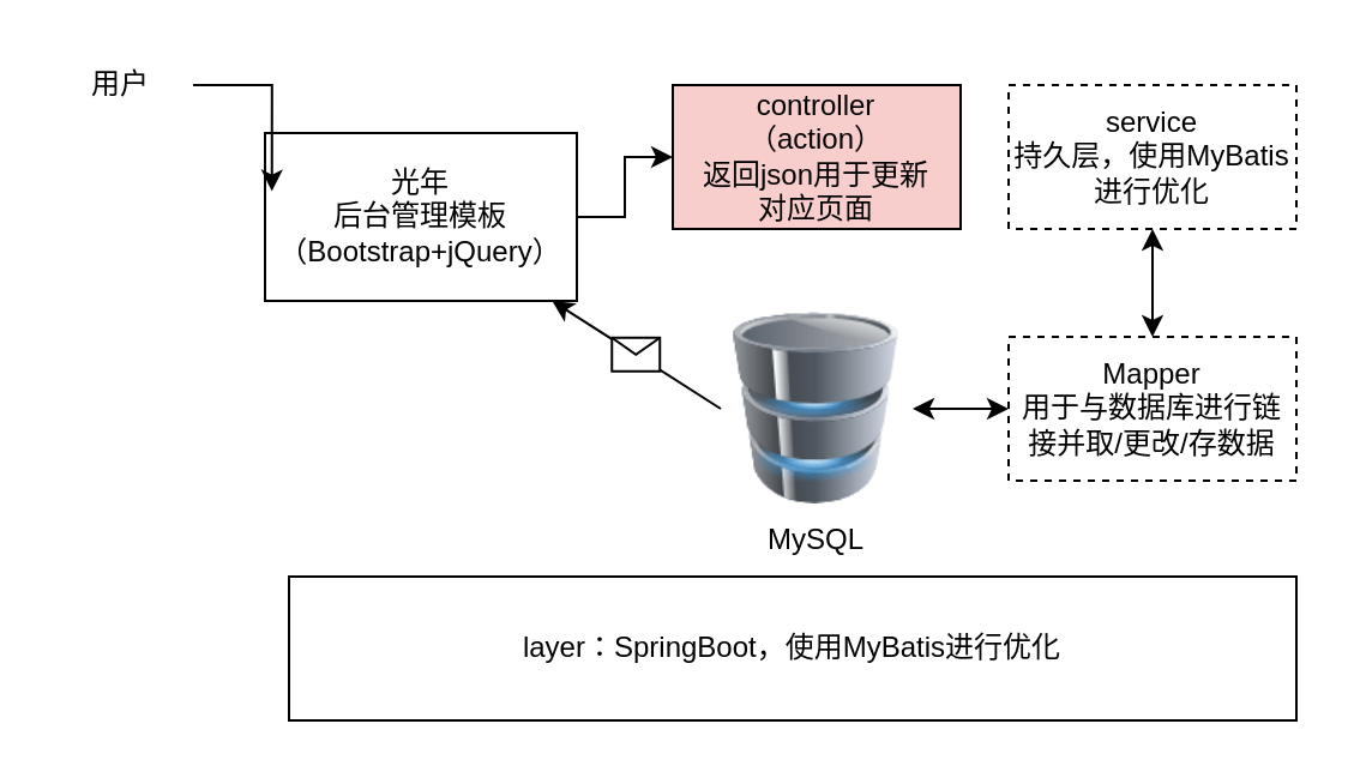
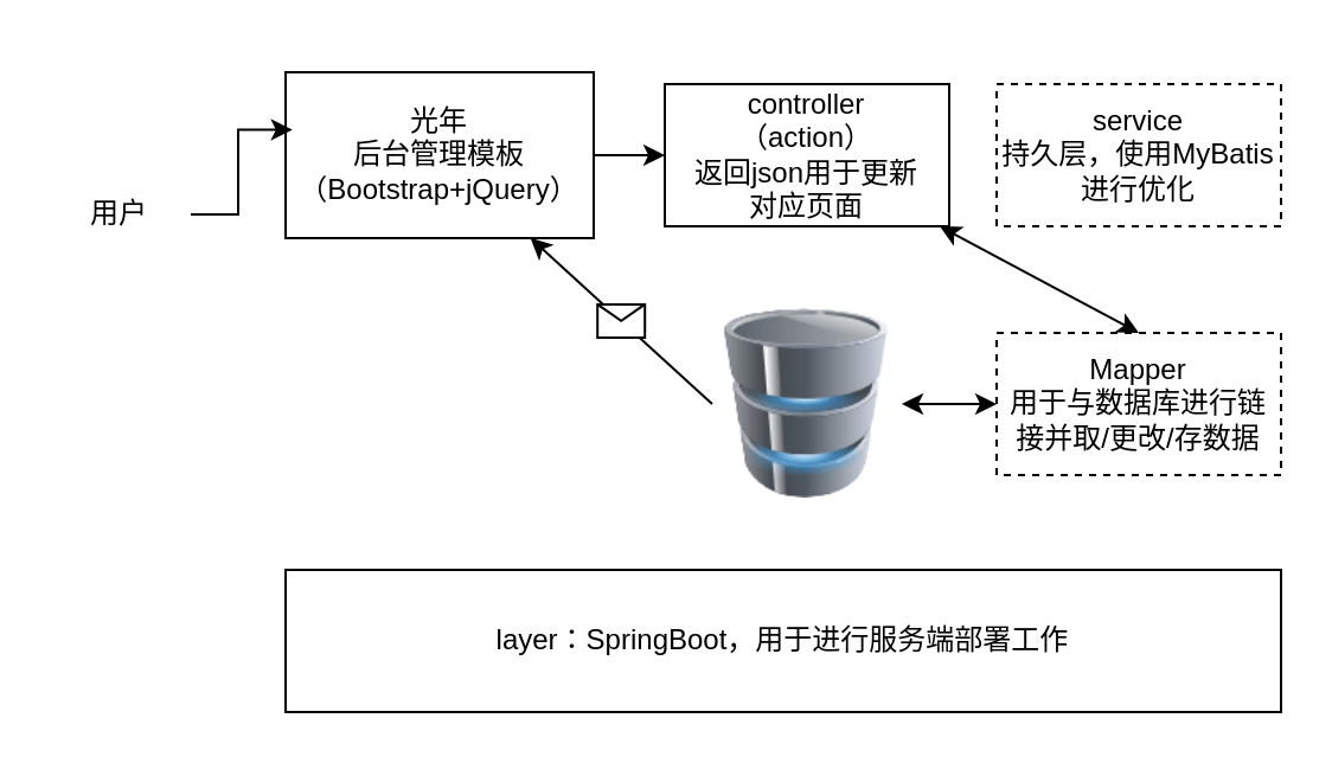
- <mxCell id="4" value="用户" style="text;html=1;align=center;verticalAlign=middle;whiteSpace=wrap;rounded=0;" vertex="1" parent="1"><mxGeometry x="20" y="20" width="60" height="30" as="geometry" /></mxCell>
+ <mxCell id="4" value="用户" style="text;html=1;align=center;verticalAlign=middle;whiteSpace=wrap;rounded=0;" vertex="1" parent="1"><mxGeometry x="20" y="75" width="60" height="30" as="geometry" /></mxCell>
- <mxCell id="6" value="controller&lt;div&gt;（action）&lt;/div&gt;&lt;div&gt;返回json用于更新&lt;/div&gt;&lt;div&gt;对应页面&lt;/div&gt;" style="rounded=0;whiteSpace=wrap;html=1;fillColor=#f8cecc;" vertex="1" parent="1"><mxGeometry x="280" y="35" width="120" height="60" as="geometry" /></mxCell>
+ <mxCell id="6" value="controller&lt;div&gt;（action）&lt;/div&gt;&lt;div&gt;返回json用于更新&lt;/div&gt;&lt;div&gt;对应页面&lt;/div&gt;" style="rounded=0;whiteSpace=wrap;html=1;" vertex="1" parent="1"><mxGeometry x="280" y="35" width="120" height="60" as="geometry" /></mxCell>
- <mxCell id="3" value="光年&lt;div&gt;后台管理模板&lt;/div&gt;&lt;div&gt;（Bootstrap+jQuery）&lt;/div&gt;" style="rounded=0;whiteSpace=wrap;html=1;" vertex="1" parent="1"><mxGeometry x="110" y="55" width="130" height="70" as="geometry" /></mxCell>
+ <mxCell id="3" value="光年&lt;div&gt;后台管理模板&lt;/div&gt;&lt;div&gt;（Bootstrap+jQuery）&lt;/div&gt;" style="rounded=0;whiteSpace=wrap;html=1;" vertex="1" parent="1"><mxGeometry x="120" y="30" width="130" height="70" as="geometry" /></mxCell>
- <mxCell id="9" value="" style="endArrow=classic;startArrow=classic;html=1;rounded=0;entryX=0.5;entryY=1;entryDx=0;entryDy=0;exitX=0.5;exitY=0;exitDx=0;exitDy=0;" edge="1" parent="1" source="8" target="7"><mxGeometry width="50" height="50" relative="1" as="geometry"><mxPoint x="350" y="240" as="sourcePoint" /><mxPoint x="400" y="190" as="targetPoint" /></mxGeometry></mxCell>
+ <mxCell id="9" value="" style="endArrow=classic;startArrow=classic;html=1;rounded=0;exitX=0.5;exitY=0;exitDx=0;exitDy=0;" edge="1" parent="1" source="8" target="6"><mxGeometry width="50" height="50" relative="1" as="geometry"><mxPoint x="350" y="240" as="sourcePoint" /><mxPoint x="400" y="190" as="targetPoint" /></mxGeometry></mxCell>
- <mxCell id="12" value="MySQL" style="text;html=1;align=center;verticalAlign=middle;whiteSpace=wrap;rounded=0;" vertex="1" parent="1"><mxGeometry x="310" y="210" width="60" height="30" as="geometry" /></mxCell>
- <mxCell id="13" value="layer：SpringBoot，使用MyBatis进行优化" style="rounded=0;whiteSpace=wrap;html=1;" vertex="1" parent="1"><mxGeometry x="120" y="240" width="420" height="60" as="geometry" /></mxCell>
+ <mxCell id="13" value="layer：SpringBoot，用于进行服务端部署工作" style="rounded=0;whiteSpace=wrap;html=1;" vertex="1" parent="1"><mxGeometry x="120" y="240" width="420" height="60" as="geometry" /></mxCell>
